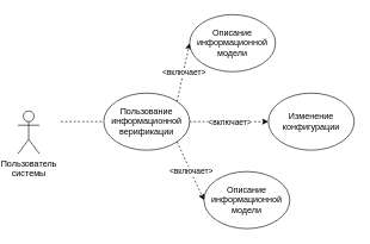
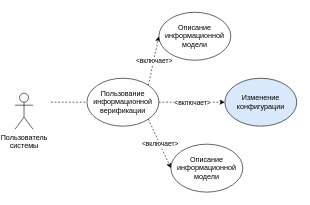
- <mxCell id="8" value="Изменение конфигурации" style="ellipse;whiteSpace=wrap;html=1;" vertex="1" parent="1"><mxGeometry x="370" y="130" width="120" height="80" as="geometry" /></mxCell>
+ <mxCell id="8" value="Изменение конфигурации" style="ellipse;whiteSpace=wrap;html=1;fillColor=#dae8fc;" vertex="1" parent="1"><mxGeometry x="370" y="130" width="120" height="80" as="geometry" /></mxCell>
